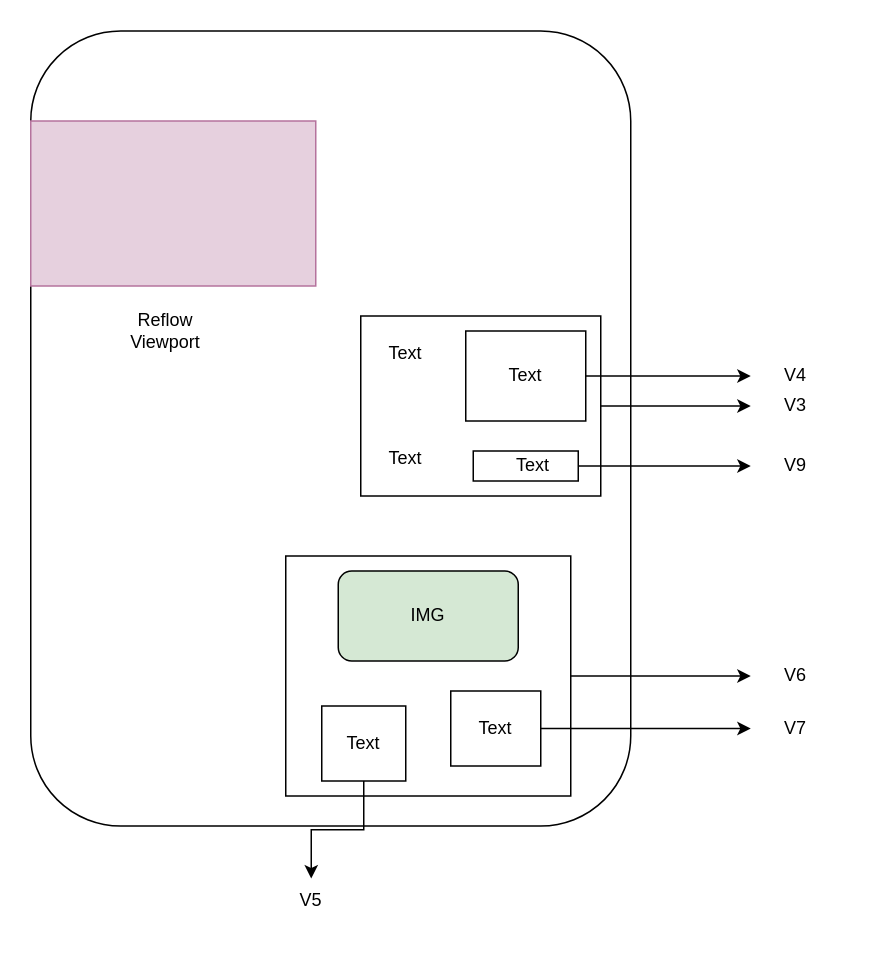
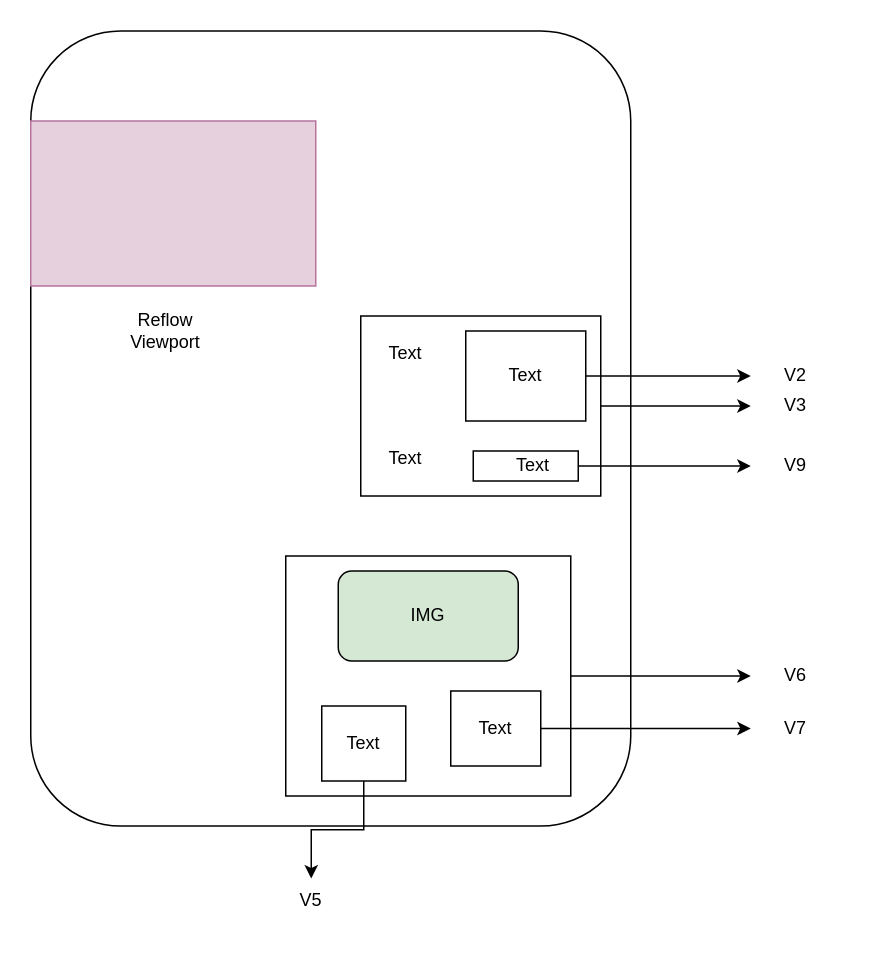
- <mxCell id="16" value="V4" style="text;html=1;align=center;verticalAlign=middle;whiteSpace=wrap;rounded=0;" vertex="1" parent="1"><mxGeometry x="500" y="235" width="60" height="30" as="geometry" /></mxCell>
+ <mxCell id="16" value="V2" style="text;html=1;align=center;verticalAlign=middle;whiteSpace=wrap;rounded=0;" vertex="1" parent="1"><mxGeometry x="500" y="235" width="60" height="30" as="geometry" /></mxCell>
